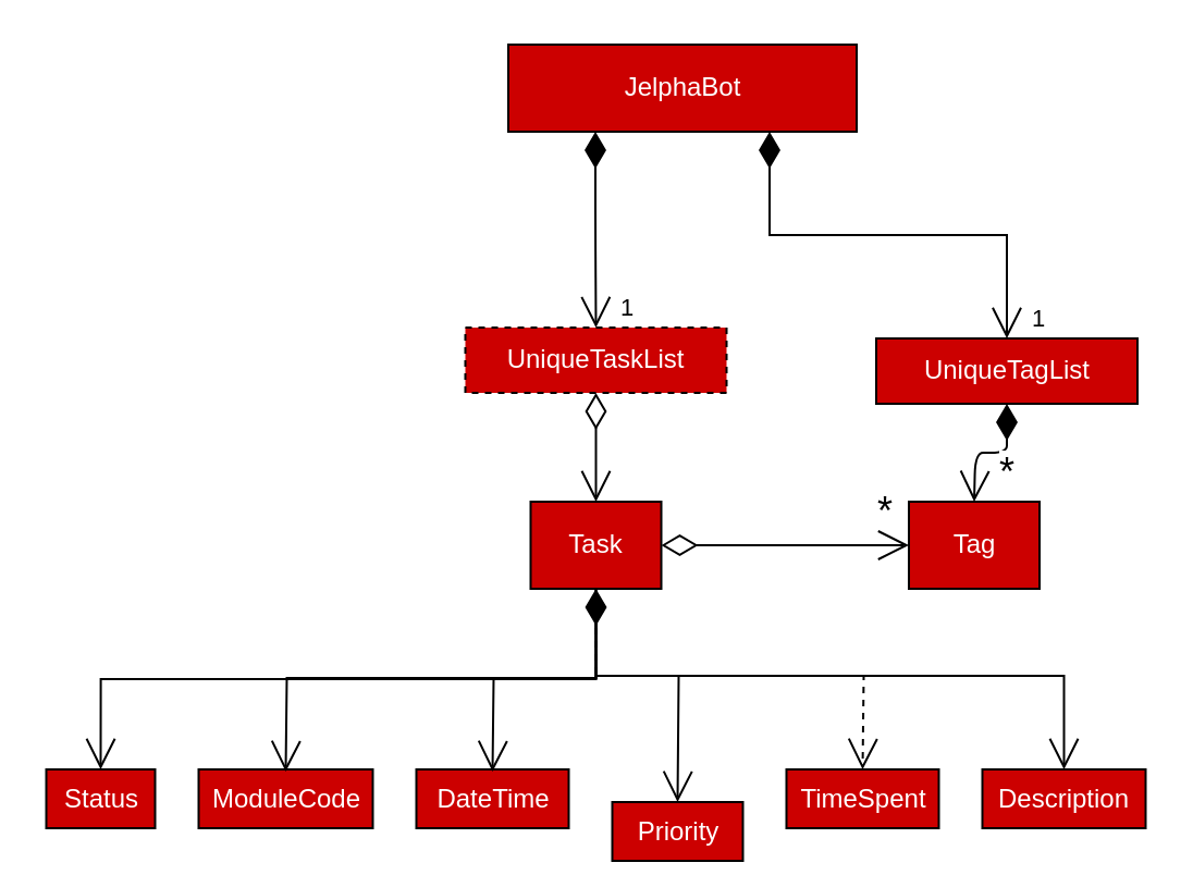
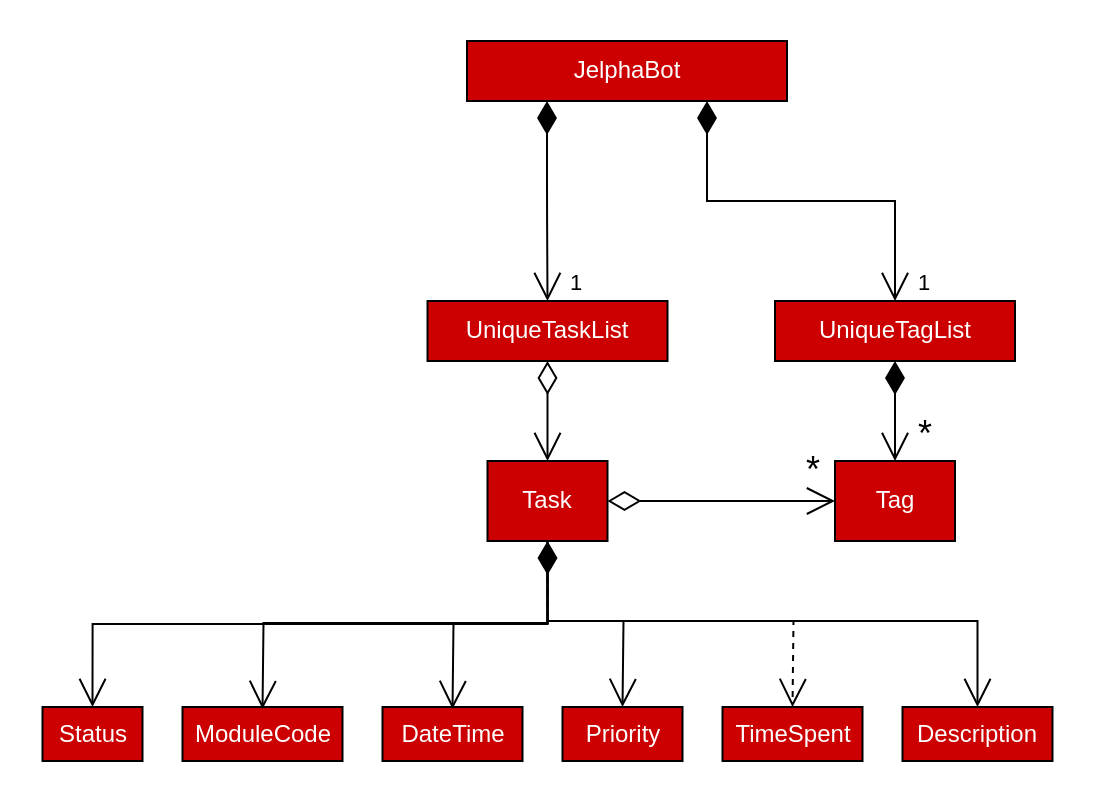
- <mxCell id="2" value="&lt;font color=&quot;#ffffff&quot;&gt;JelphaBot&lt;/font&gt;" style="html=1;fillColor=#CC0000;" parent="1" vertex="1"><mxGeometry x="233" y="20" width="160" height="40" as="geometry" /></mxCell>
+ <mxCell id="2" value="&lt;font color=&quot;#ffffff&quot;&gt;JelphaBot&lt;/font&gt;" style="html=1;fillColor=#CC0000;" parent="1" vertex="1"><mxGeometry x="233" y="20" width="160" height="30" as="geometry" /></mxCell>
- <mxCell id="5" value="&lt;font color=&quot;#ffffff&quot;&gt;UniqueTaskList&lt;/font&gt;" style="html=1;fillColor=#CC0000;dashed=1;" parent="1" vertex="1"><mxGeometry x="213.25" y="150" width="120" height="30" as="geometry" /></mxCell>
+ <mxCell id="5" value="&lt;font color=&quot;#ffffff&quot;&gt;UniqueTaskList&lt;/font&gt;" style="html=1;fillColor=#CC0000;" parent="1" vertex="1"><mxGeometry x="213.25" y="150" width="120" height="30" as="geometry" /></mxCell>
- <mxCell id="3" value="&lt;font color=&quot;#ffffff&quot;&gt;UniqueTagList&lt;/font&gt;" style="html=1;fillColor=#CC0000;" parent="1" vertex="1"><mxGeometry x="402" y="155" width="120" height="30" as="geometry" /></mxCell>
+ <mxCell id="3" value="&lt;font color=&quot;#ffffff&quot;&gt;UniqueTagList&lt;/font&gt;" style="html=1;fillColor=#CC0000;" parent="1" vertex="1"><mxGeometry x="387" y="150" width="120" height="30" as="geometry" /></mxCell>
- <mxCell id="11" value="&lt;font color=&quot;#ffffff&quot;&gt;Priority&lt;/font&gt;" style="html=1;fillColor=#CC0000;" parent="1" vertex="1"><mxGeometry x="280.75" y="368" width="60" height="27" as="geometry" /></mxCell>
+ <mxCell id="11" value="&lt;font color=&quot;#ffffff&quot;&gt;Priority&lt;/font&gt;" style="html=1;fillColor=#CC0000;" parent="1" vertex="1"><mxGeometry x="280.75" y="353" width="60" height="27" as="geometry" /></mxCell>
